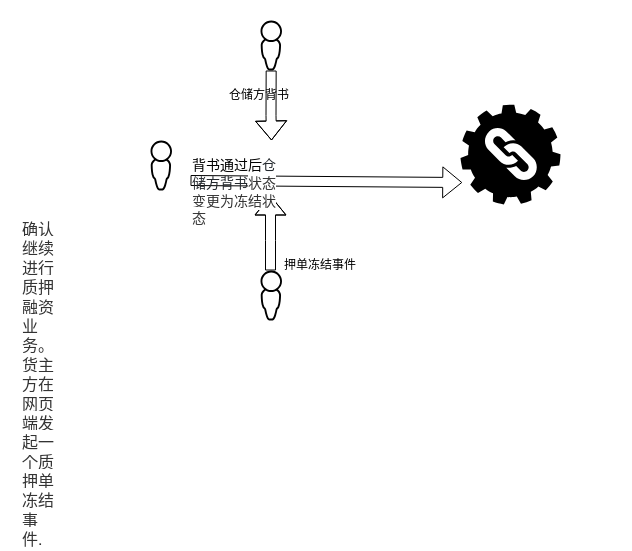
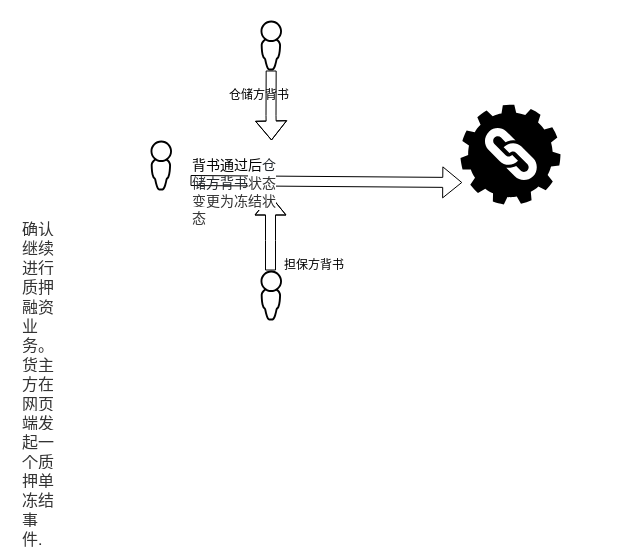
- <mxCell id="9" value="押单冻结事件" style="text;html=1;resizable=0;points=[];autosize=1;align=left;verticalAlign=top;spacingTop=-4;" vertex="1" parent="1"><mxGeometry x="282" y="255" width="80" height="20" as="geometry" /></mxCell>
+ <mxCell id="9" value="担保方背书" style="text;html=1;resizable=0;points=[];autosize=1;align=left;verticalAlign=top;spacingTop=-4;" vertex="1" parent="1"><mxGeometry x="282" y="255" width="80" height="20" as="geometry" /></mxCell>
